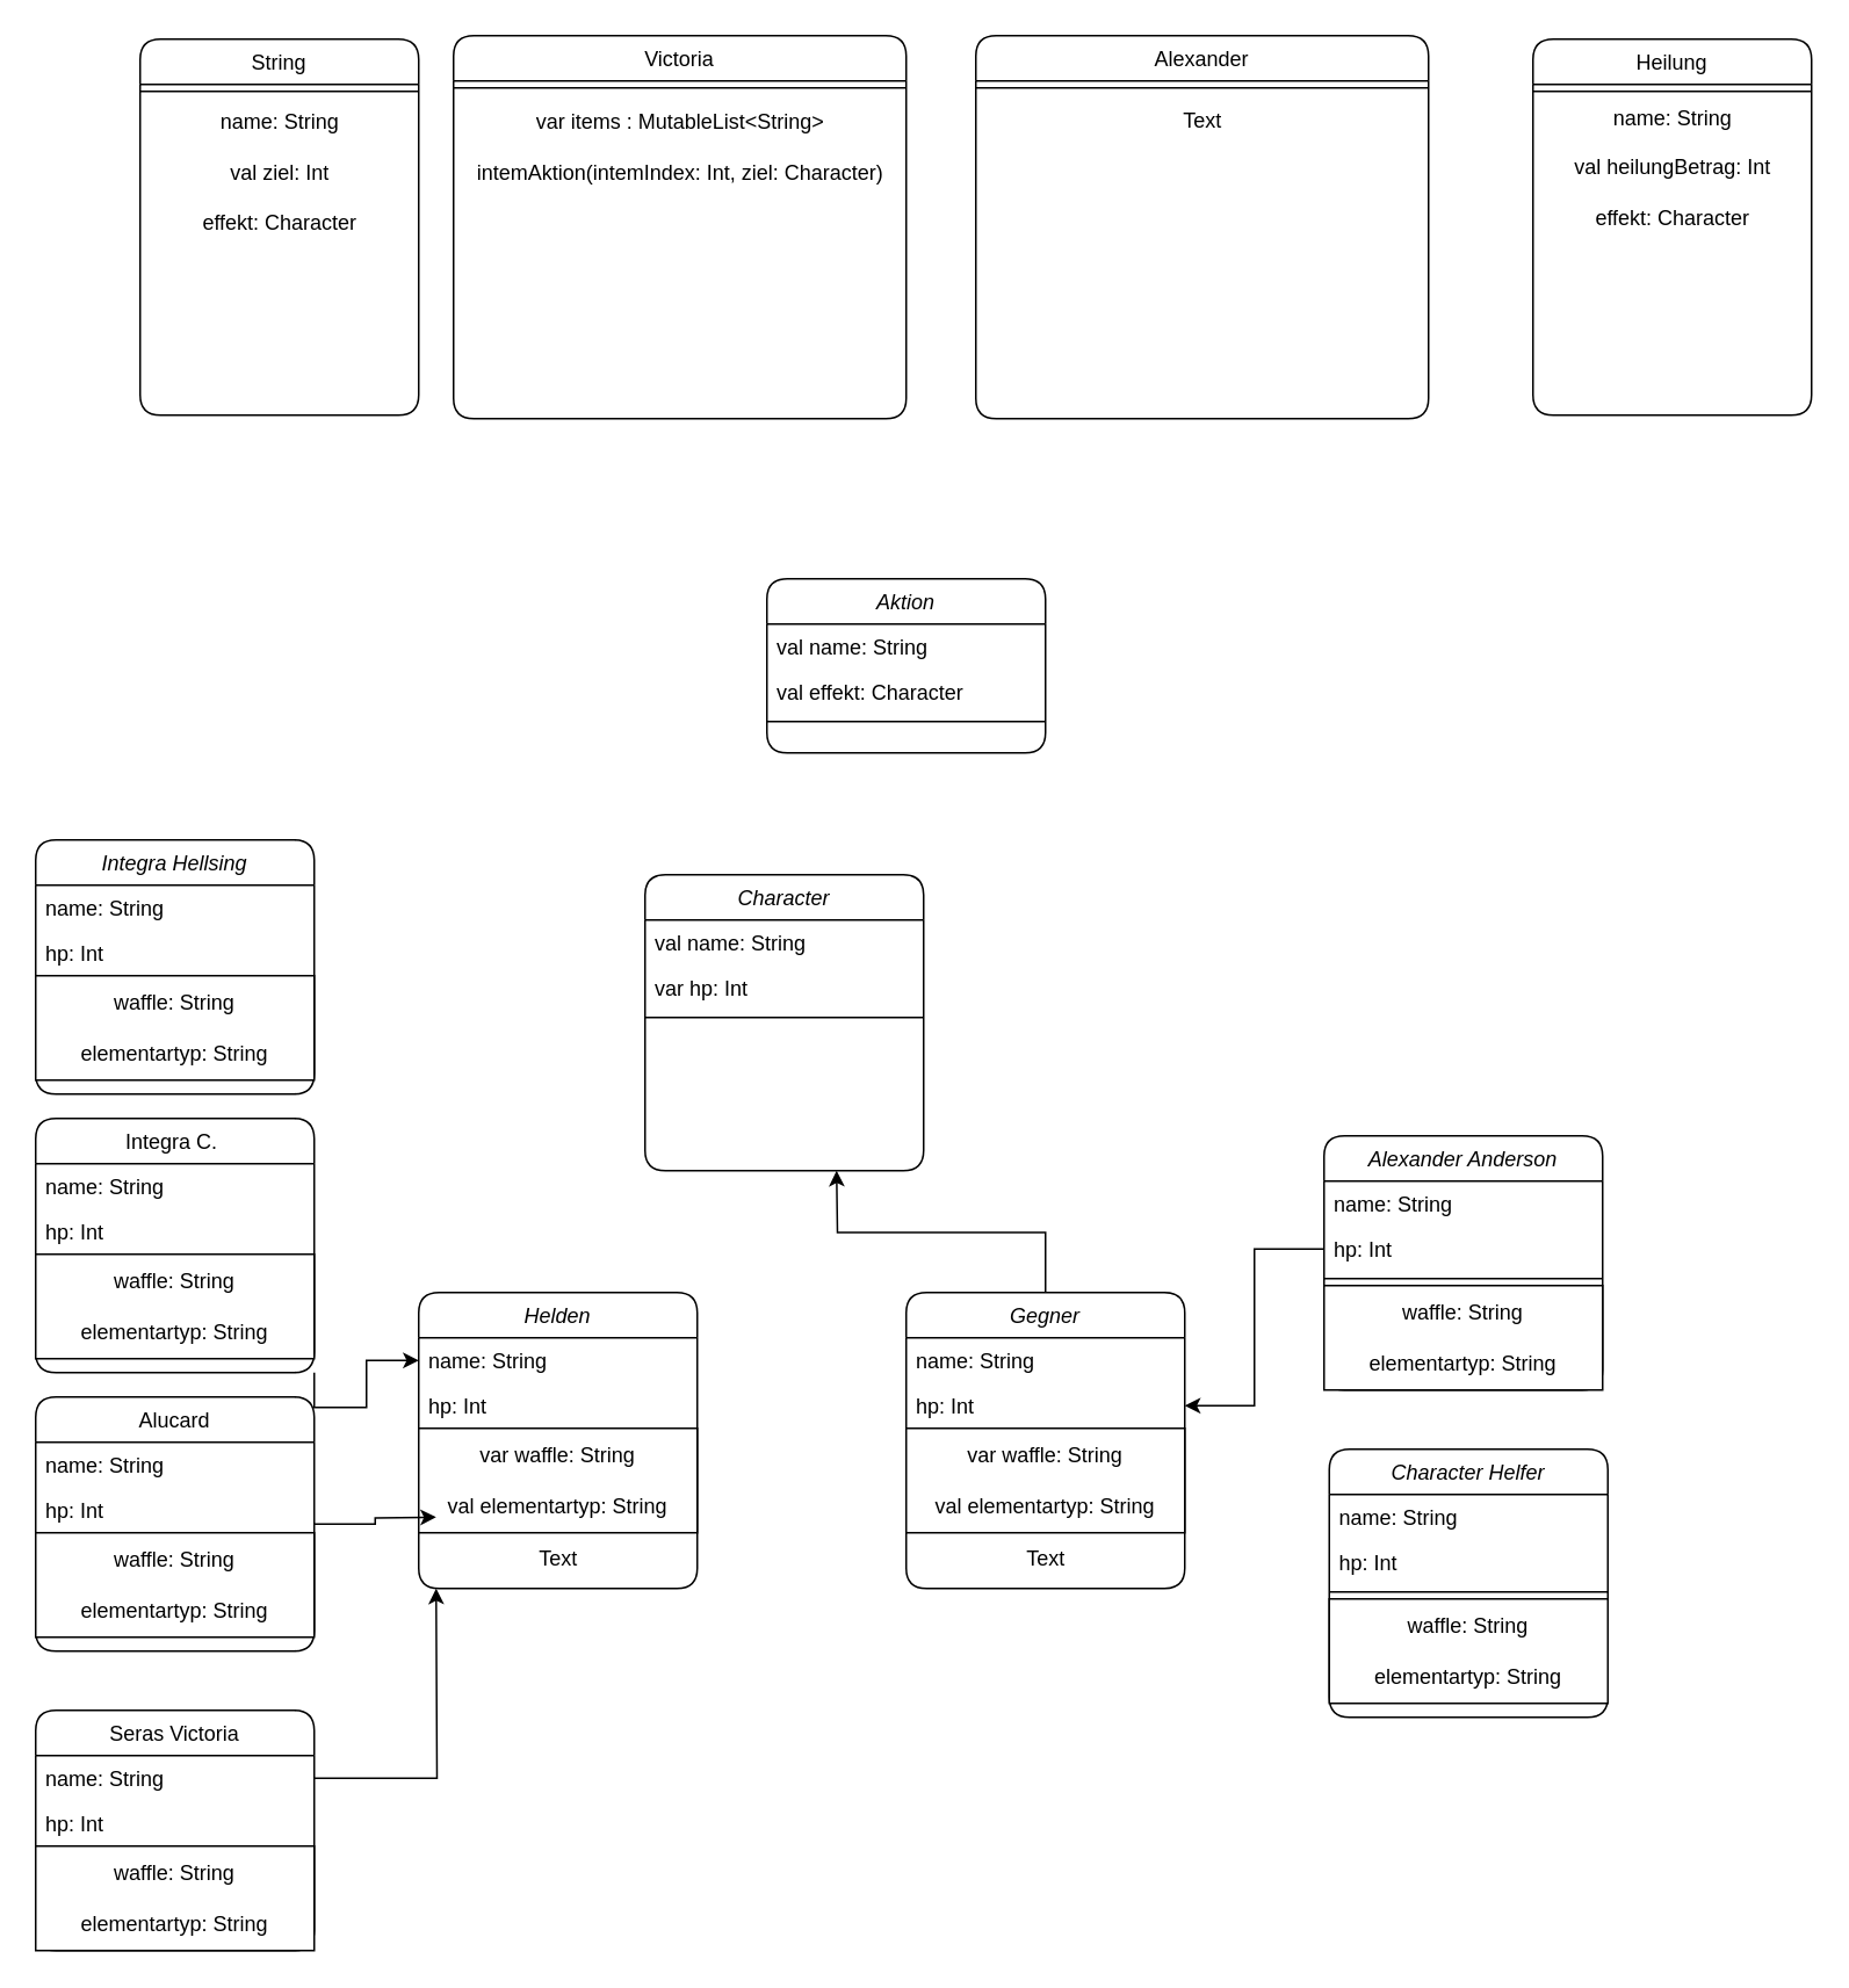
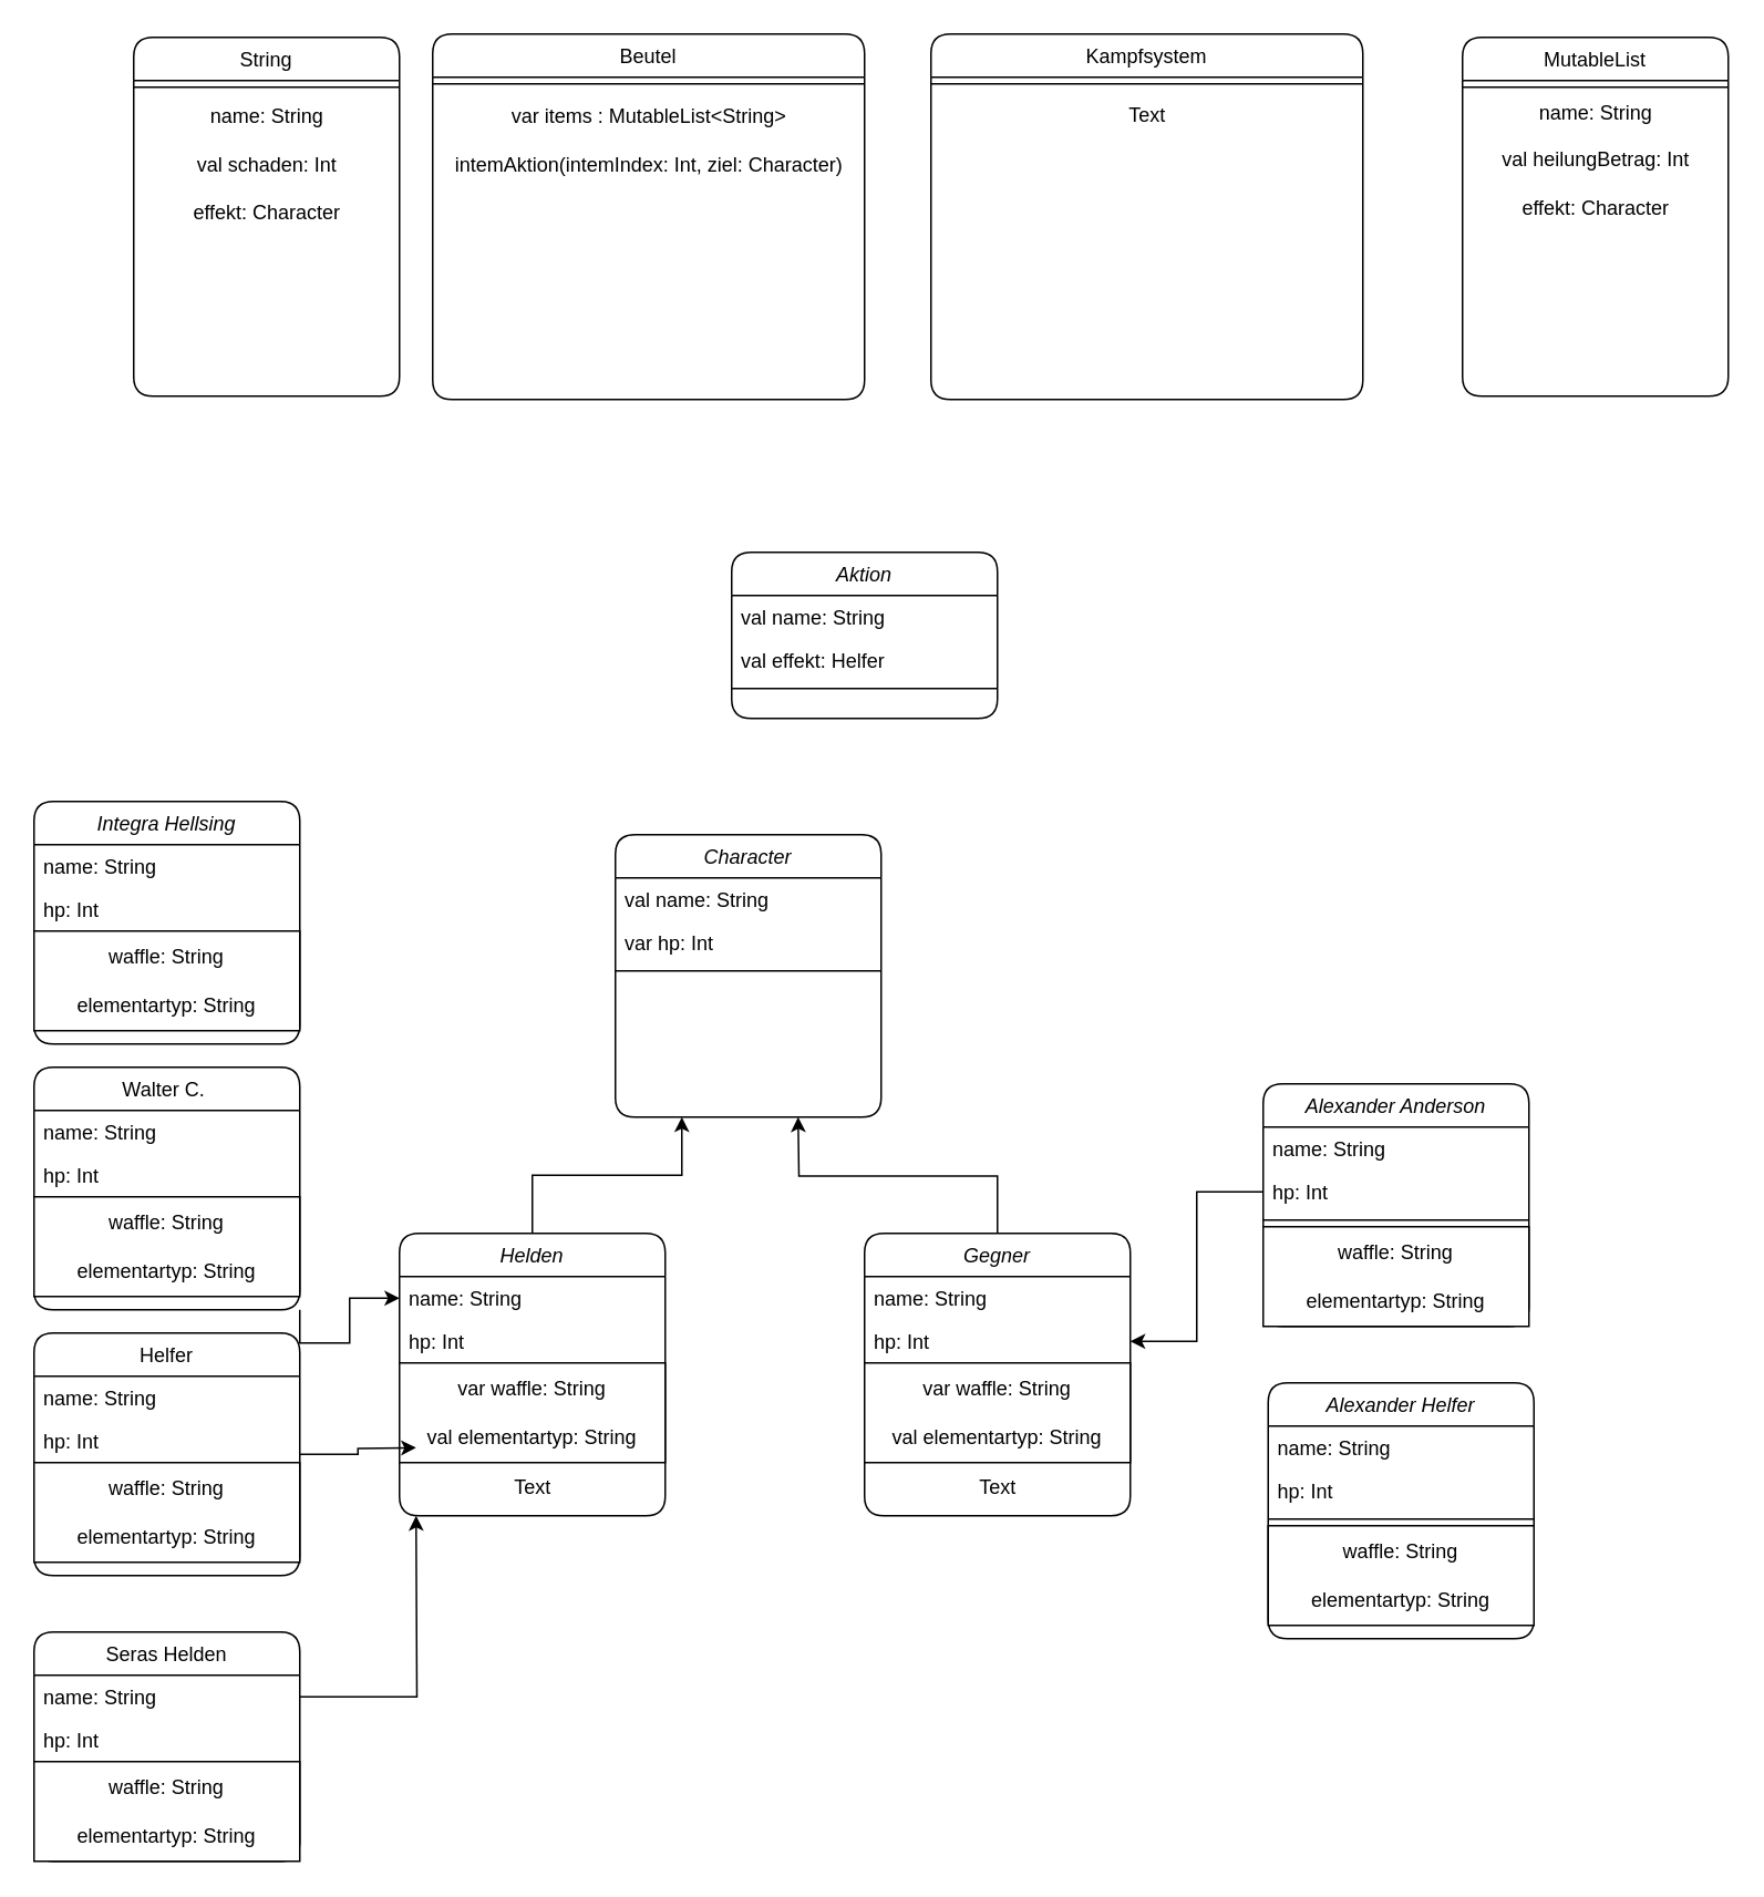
- <mxCell id="48" value="Victoria" style="swimlane;fontStyle=0;align=center;verticalAlign=top;childLayout=stackLayout;horizontal=1;startSize=26;horizontalStack=0;resizeParent=1;resizeLast=0;collapsible=1;marginBottom=0;rounded=1;shadow=0;strokeWidth=1;labelBackgroundColor=none;" vertex="1" parent="1"><mxGeometry x="260" y="20" width="260" height="220" as="geometry"><mxRectangle x="550" y="140" width="160" height="26" as="alternateBounds" /></mxGeometry></mxCell>
+ <mxCell id="48" value="Beutel" style="swimlane;fontStyle=0;align=center;verticalAlign=top;childLayout=stackLayout;horizontal=1;startSize=26;horizontalStack=0;resizeParent=1;resizeLast=0;collapsible=1;marginBottom=0;rounded=1;shadow=0;strokeWidth=1;labelBackgroundColor=none;" vertex="1" parent="1"><mxGeometry x="260" y="20" width="260" height="220" as="geometry"><mxRectangle x="550" y="140" width="160" height="26" as="alternateBounds" /></mxGeometry></mxCell>
- <mxCell id="61" value="Alexander" style="swimlane;fontStyle=0;align=center;verticalAlign=top;childLayout=stackLayout;horizontal=1;startSize=26;horizontalStack=0;resizeParent=1;resizeLast=0;collapsible=1;marginBottom=0;rounded=1;shadow=0;strokeWidth=1;labelBackgroundColor=none;" vertex="1" parent="1"><mxGeometry x="560" y="20" width="260" height="220" as="geometry"><mxRectangle x="550" y="140" width="160" height="26" as="alternateBounds" /></mxGeometry></mxCell>
+ <mxCell id="61" value="Kampfsystem" style="swimlane;fontStyle=0;align=center;verticalAlign=top;childLayout=stackLayout;horizontal=1;startSize=26;horizontalStack=0;resizeParent=1;resizeLast=0;collapsible=1;marginBottom=0;rounded=1;shadow=0;strokeWidth=1;labelBackgroundColor=none;" vertex="1" parent="1"><mxGeometry x="560" y="20" width="260" height="220" as="geometry"><mxRectangle x="550" y="140" width="160" height="26" as="alternateBounds" /></mxGeometry></mxCell>
- <mxCell id="51" value="Heilung" style="swimlane;fontStyle=0;align=center;verticalAlign=top;childLayout=stackLayout;horizontal=1;startSize=26;horizontalStack=0;resizeParent=1;resizeLast=0;collapsible=1;marginBottom=0;rounded=1;shadow=0;strokeWidth=1;labelBackgroundColor=none;" vertex="1" parent="1"><mxGeometry x="880" y="22" width="160" height="216" as="geometry"><mxRectangle x="550" y="140" width="160" height="26" as="alternateBounds" /></mxGeometry></mxCell>
+ <mxCell id="51" value="MutableList" style="swimlane;fontStyle=0;align=center;verticalAlign=top;childLayout=stackLayout;horizontal=1;startSize=26;horizontalStack=0;resizeParent=1;resizeLast=0;collapsible=1;marginBottom=0;rounded=1;shadow=0;strokeWidth=1;labelBackgroundColor=none;" vertex="1" parent="1"><mxGeometry x="880" y="22" width="160" height="216" as="geometry"><mxRectangle x="550" y="140" width="160" height="26" as="alternateBounds" /></mxGeometry></mxCell>
- <mxCell id="56" value="name: String&lt;br&gt;&lt;br&gt;val ziel: Int&lt;br&gt;&lt;br&gt;effekt: Character&lt;br&gt;&lt;br&gt;" style="text;html=1;align=center;verticalAlign=middle;resizable=0;points=[];autosize=1;strokeColor=none;fillColor=none;" vertex="1" parent="54"><mxGeometry y="34" width="160" height="100" as="geometry" /></mxCell>
+ <mxCell id="56" value="name: String&lt;br&gt;&lt;br&gt;val schaden: Int&lt;br&gt;&lt;br&gt;effekt: Character&lt;br&gt;&lt;br&gt;" style="text;html=1;align=center;verticalAlign=middle;resizable=0;points=[];autosize=1;strokeColor=none;fillColor=none;" vertex="1" parent="54"><mxGeometry y="34" width="160" height="100" as="geometry" /></mxCell>
- <mxCell id="59" value="val effekt: Character" style="text;align=left;verticalAlign=top;spacingLeft=4;spacingRight=4;overflow=hidden;rotatable=0;points=[[0,0.5],[1,0.5]];portConstraint=eastwest;rounded=1;shadow=0;html=0;labelBackgroundColor=none;" vertex="1" parent="57"><mxGeometry y="52" width="160" height="26" as="geometry" /></mxCell>
+ <mxCell id="59" value="val effekt: Helfer" style="text;align=left;verticalAlign=top;spacingLeft=4;spacingRight=4;overflow=hidden;rotatable=0;points=[[0,0.5],[1,0.5]];portConstraint=eastwest;rounded=1;shadow=0;html=0;labelBackgroundColor=none;" vertex="1" parent="57"><mxGeometry y="52" width="160" height="26" as="geometry" /></mxCell>
- <mxCell id="19" value="Integra C. " style="swimlane;fontStyle=0;align=center;verticalAlign=top;childLayout=stackLayout;horizontal=1;startSize=26;horizontalStack=0;resizeParent=1;resizeLast=0;collapsible=1;marginBottom=0;rounded=1;shadow=0;strokeWidth=1;labelBackgroundColor=none;" parent="1" vertex="1"><mxGeometry x="20" y="642" width="160" height="146" as="geometry"><mxRectangle x="130" y="380" width="160" height="26" as="alternateBounds" /></mxGeometry></mxCell>
+ <mxCell id="19" value="Walter C. " style="swimlane;fontStyle=0;align=center;verticalAlign=top;childLayout=stackLayout;horizontal=1;startSize=26;horizontalStack=0;resizeParent=1;resizeLast=0;collapsible=1;marginBottom=0;rounded=1;shadow=0;strokeWidth=1;labelBackgroundColor=none;" parent="1" vertex="1"><mxGeometry x="20" y="642" width="160" height="146" as="geometry"><mxRectangle x="130" y="380" width="160" height="26" as="alternateBounds" /></mxGeometry></mxCell>
+ <mxCell id="2" style="edgeStyle=orthogonalEdgeStyle;rounded=0;orthogonalLoop=1;jettySize=auto;html=1;entryX=0.25;entryY=1;entryDx=0;entryDy=0;" edge="1" parent="1" source="3" target="43"><mxGeometry relative="1" as="geometry" /></mxCell>
- <mxCell id="14" value="Alucard" style="swimlane;fontStyle=0;align=center;verticalAlign=top;childLayout=stackLayout;horizontal=1;startSize=26;horizontalStack=0;resizeParent=1;resizeLast=0;collapsible=1;marginBottom=0;rounded=1;shadow=0;strokeWidth=1;labelBackgroundColor=none;" parent="1" vertex="1"><mxGeometry x="20" y="802" width="160" height="146" as="geometry"><mxRectangle x="130" y="380" width="160" height="26" as="alternateBounds" /></mxGeometry></mxCell>
+ <mxCell id="14" value="Helfer" style="swimlane;fontStyle=0;align=center;verticalAlign=top;childLayout=stackLayout;horizontal=1;startSize=26;horizontalStack=0;resizeParent=1;resizeLast=0;collapsible=1;marginBottom=0;rounded=1;shadow=0;strokeWidth=1;labelBackgroundColor=none;" parent="1" vertex="1"><mxGeometry x="20" y="802" width="160" height="146" as="geometry"><mxRectangle x="130" y="380" width="160" height="26" as="alternateBounds" /></mxGeometry></mxCell>
- <mxCell id="32" value="Character Helfer" style="swimlane;fontStyle=2;align=center;verticalAlign=top;childLayout=stackLayout;horizontal=1;startSize=26;horizontalStack=0;resizeParent=1;resizeLast=0;collapsible=1;marginBottom=0;rounded=1;shadow=0;strokeWidth=1;labelBackgroundColor=none;" parent="1" vertex="1"><mxGeometry x="763" y="832" width="160" height="154" as="geometry"><mxRectangle x="220" y="120" width="160" height="26" as="alternateBounds" /></mxGeometry></mxCell>
+ <mxCell id="32" value="Alexander Helfer" style="swimlane;fontStyle=2;align=center;verticalAlign=top;childLayout=stackLayout;horizontal=1;startSize=26;horizontalStack=0;resizeParent=1;resizeLast=0;collapsible=1;marginBottom=0;rounded=1;shadow=0;strokeWidth=1;labelBackgroundColor=none;" parent="1" vertex="1"><mxGeometry x="763" y="832" width="160" height="154" as="geometry"><mxRectangle x="220" y="120" width="160" height="26" as="alternateBounds" /></mxGeometry></mxCell>
- <mxCell id="8" value="Seras Victoria" style="swimlane;fontStyle=0;align=center;verticalAlign=top;childLayout=stackLayout;horizontal=1;startSize=26;horizontalStack=0;resizeParent=1;resizeLast=0;collapsible=1;marginBottom=0;rounded=1;shadow=0;strokeWidth=1;labelBackgroundColor=none;" parent="1" vertex="1"><mxGeometry x="20" y="982" width="160" height="138" as="geometry"><mxRectangle x="130" y="380" width="160" height="26" as="alternateBounds" /></mxGeometry></mxCell>
+ <mxCell id="8" value="Seras Helden" style="swimlane;fontStyle=0;align=center;verticalAlign=top;childLayout=stackLayout;horizontal=1;startSize=26;horizontalStack=0;resizeParent=1;resizeLast=0;collapsible=1;marginBottom=0;rounded=1;shadow=0;strokeWidth=1;labelBackgroundColor=none;" parent="1" vertex="1"><mxGeometry x="20" y="982" width="160" height="138" as="geometry"><mxRectangle x="130" y="380" width="160" height="26" as="alternateBounds" /></mxGeometry></mxCell>
